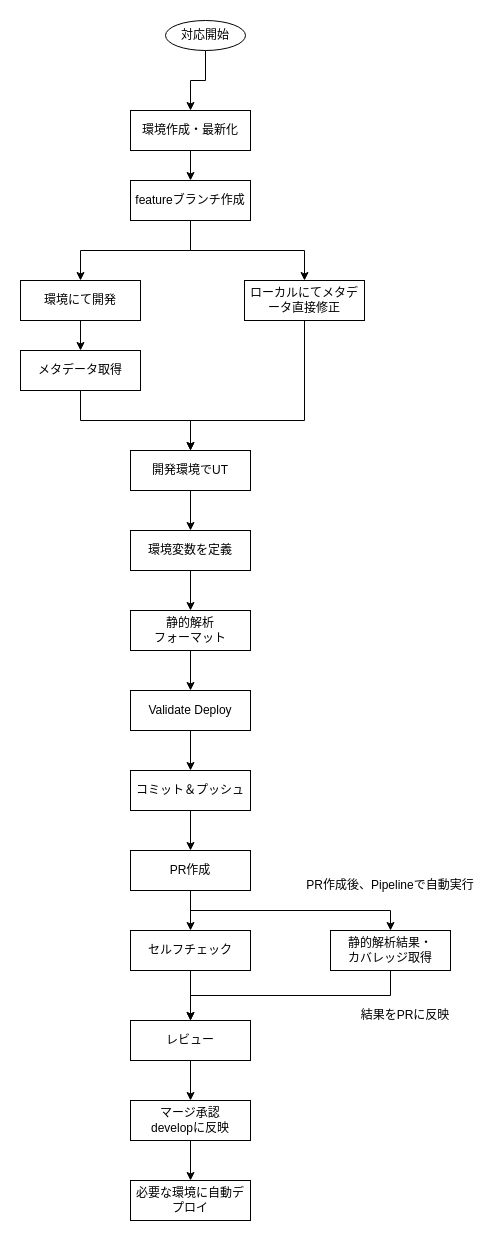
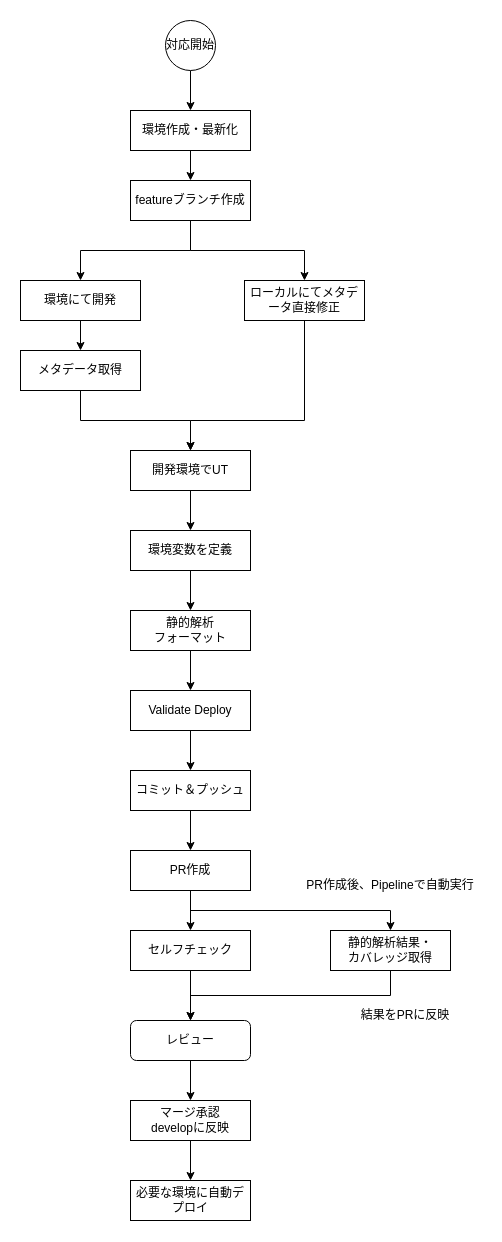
- <mxCell id="23" value="対応開始" style="ellipse;whiteSpace=wrap;html=1;aspect=fixed;" vertex="1" parent="1"><mxGeometry x="165" y="20" width="80" height="30" as="geometry" /></mxCell>
+ <mxCell id="23" value="対応開始" style="ellipse;whiteSpace=wrap;html=1;aspect=fixed;" vertex="1" parent="1"><mxGeometry x="165" width="50" height="50" as="geometry" y="20" /></mxCell>
- <mxCell id="32" value="レビュー" style="rounded=0;whiteSpace=wrap;html=1;" vertex="1" parent="1"><mxGeometry x="130" y="1020" width="120" height="40" as="geometry" /></mxCell>
+ <mxCell id="32" value="レビュー" style="whiteSpace=wrap;html=1;rounded=1;" vertex="1" parent="1"><mxGeometry x="130" y="1020" width="120" height="40" as="geometry" /></mxCell>
